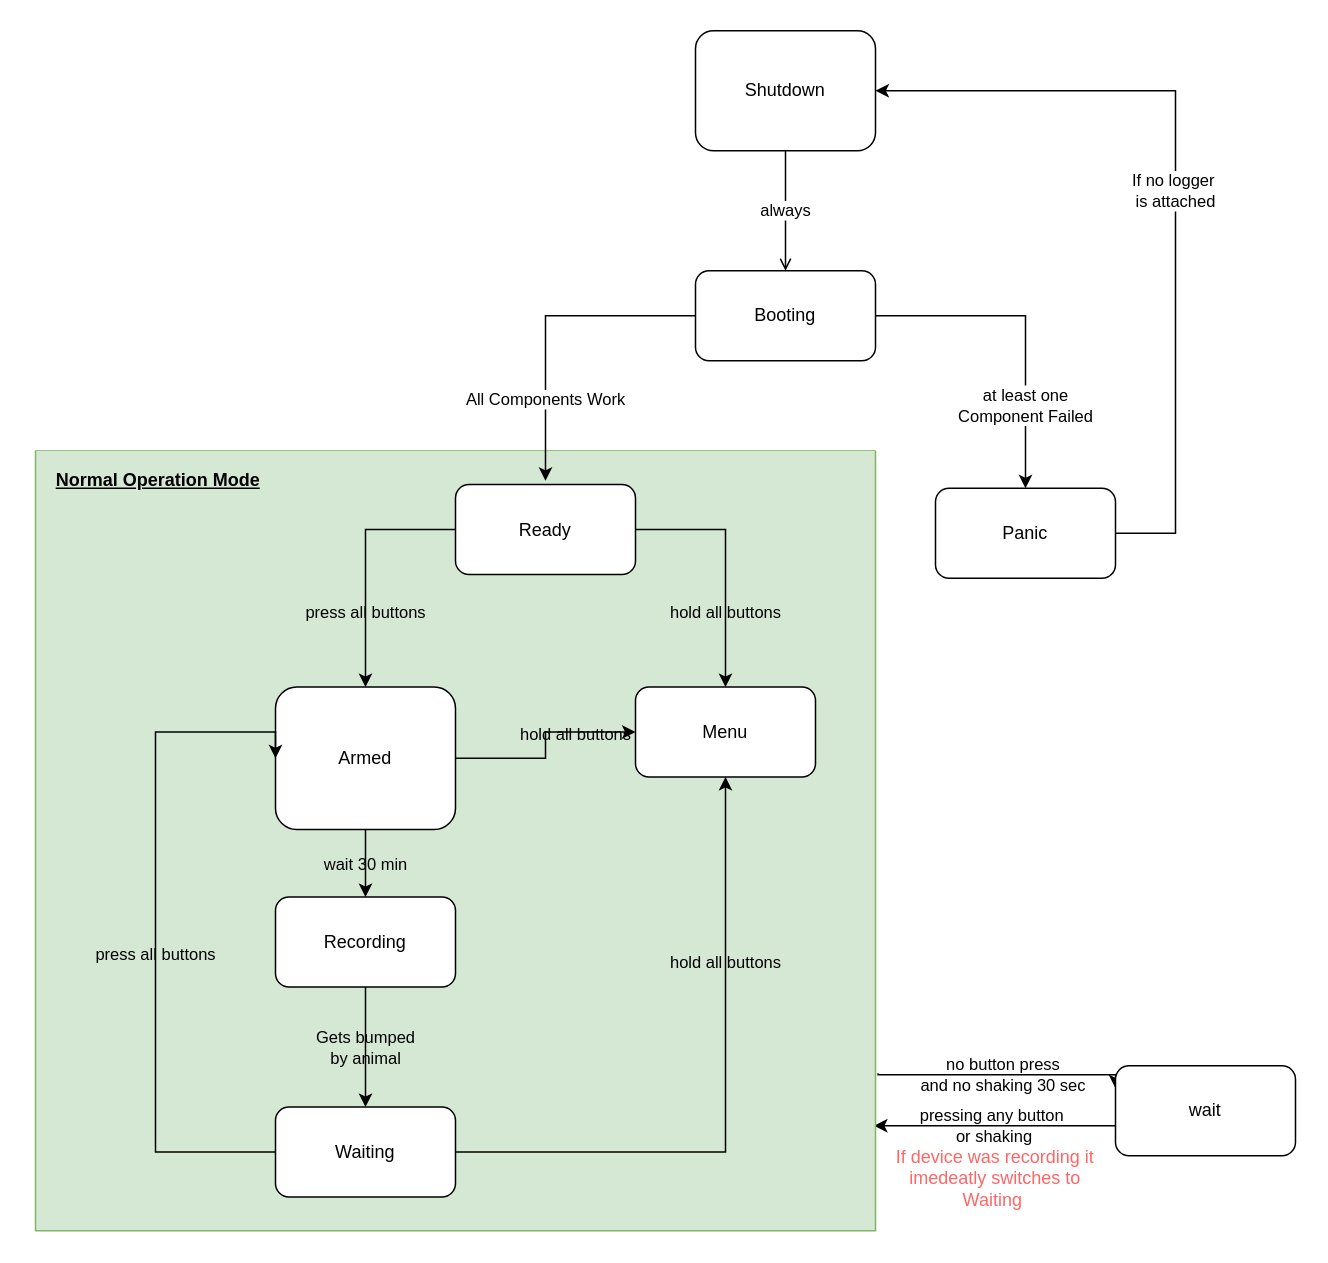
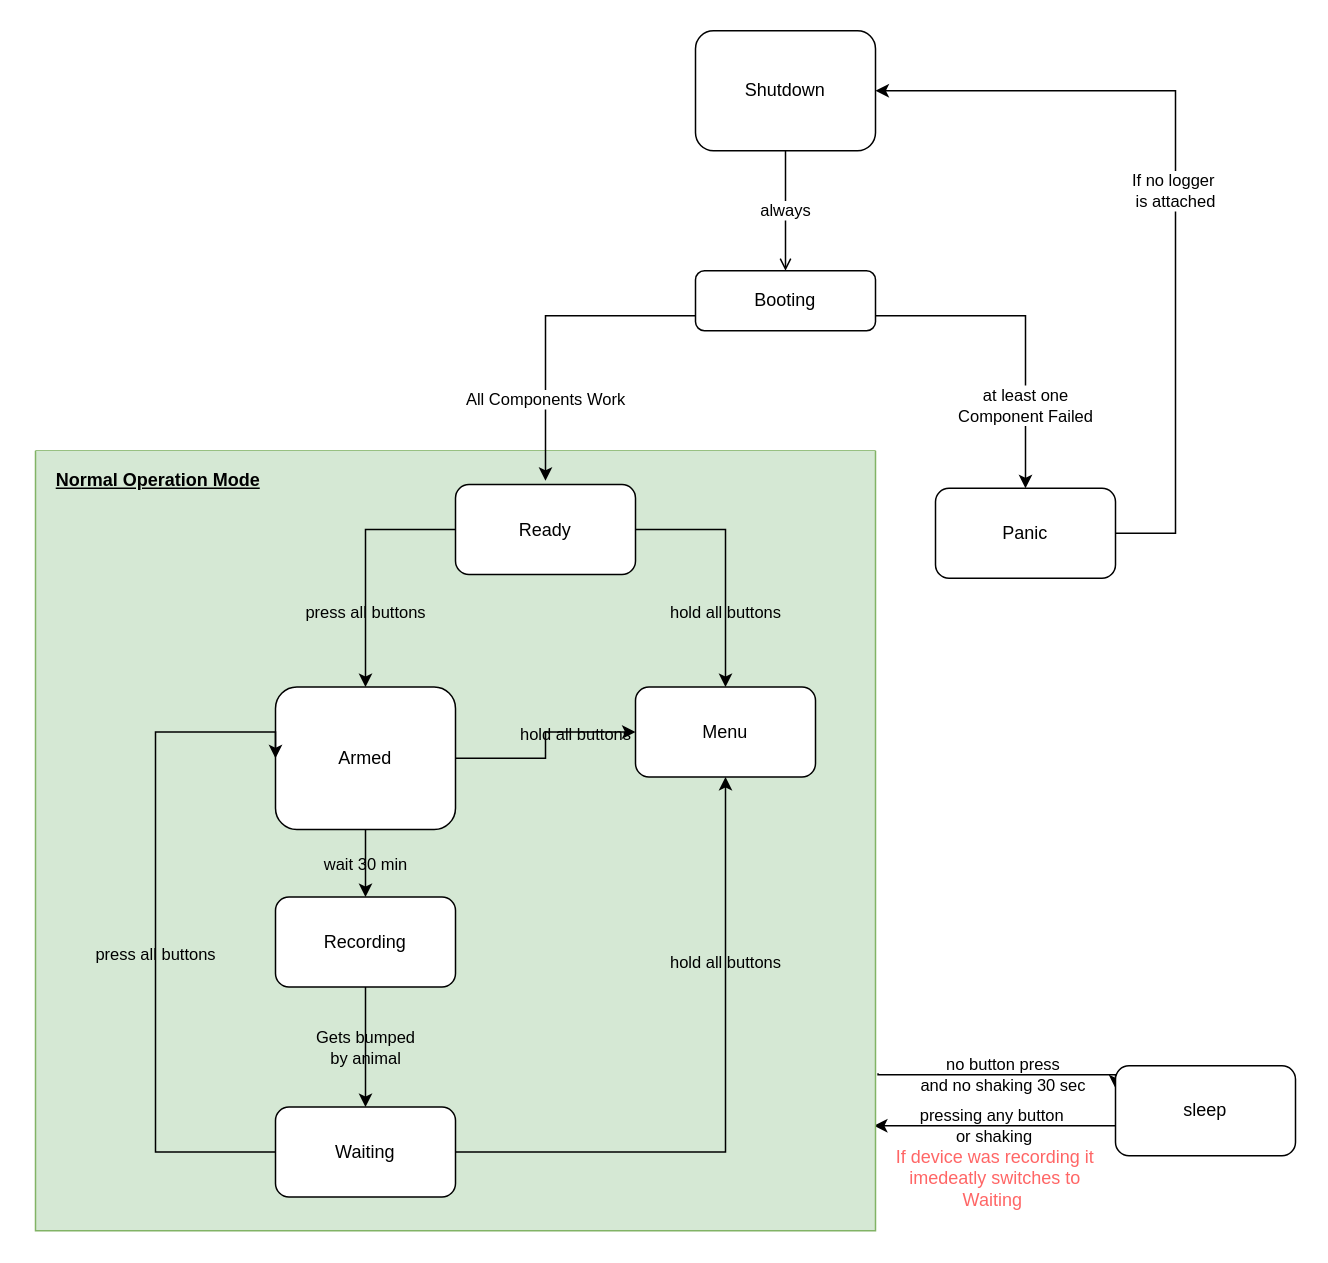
- <mxCell id="5" value="Booting" style="whiteSpace=wrap;html=1;rounded=1;" vertex="1" parent="1"><mxGeometry x="463" y="180" width="120" height="60" as="geometry" /></mxCell>
+ <mxCell id="5" value="Booting" style="whiteSpace=wrap;html=1;rounded=1;" vertex="1" parent="1"><mxGeometry x="463" y="180" width="120" height="40" as="geometry" /></mxCell>
- <mxCell id="10" value="wait" style="rounded=1;whiteSpace=wrap;html=1;" vertex="1" parent="1"><mxGeometry x="743" y="710" width="120" height="60" as="geometry" /></mxCell>
+ <mxCell id="10" value="sleep" style="rounded=1;whiteSpace=wrap;html=1;" vertex="1" parent="1"><mxGeometry x="743" y="710" width="120" height="60" as="geometry" /></mxCell>
